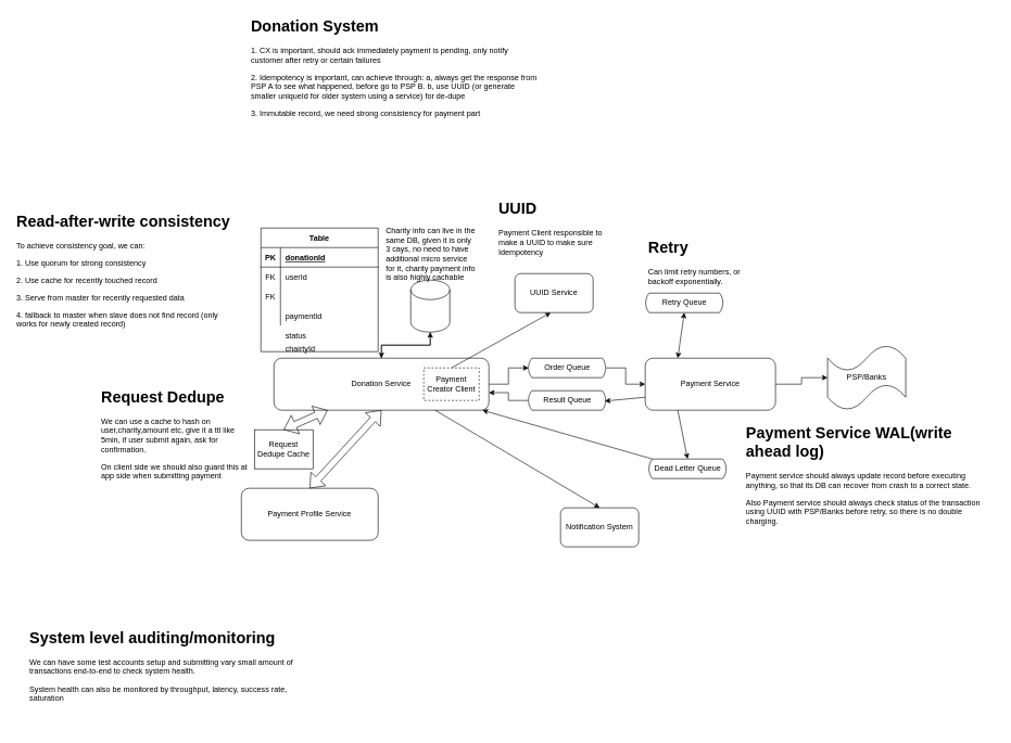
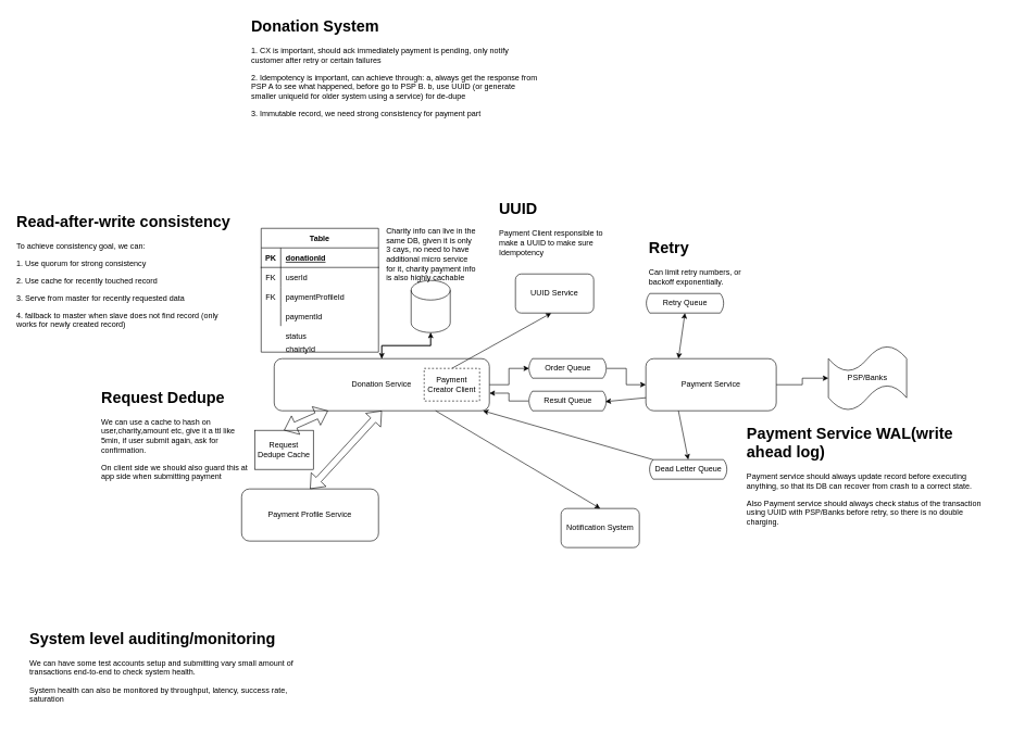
+ <mxCell id="33" value="paymentProfileId" style="shape=partialRectangle;connectable=0;fillColor=none;top=0;left=0;bottom=0;right=0;align=left;spacingLeft=6;overflow=hidden;" parent="31" vertex="1"><mxGeometry x="30" width="150" height="30" as="geometry" /></mxCell>
